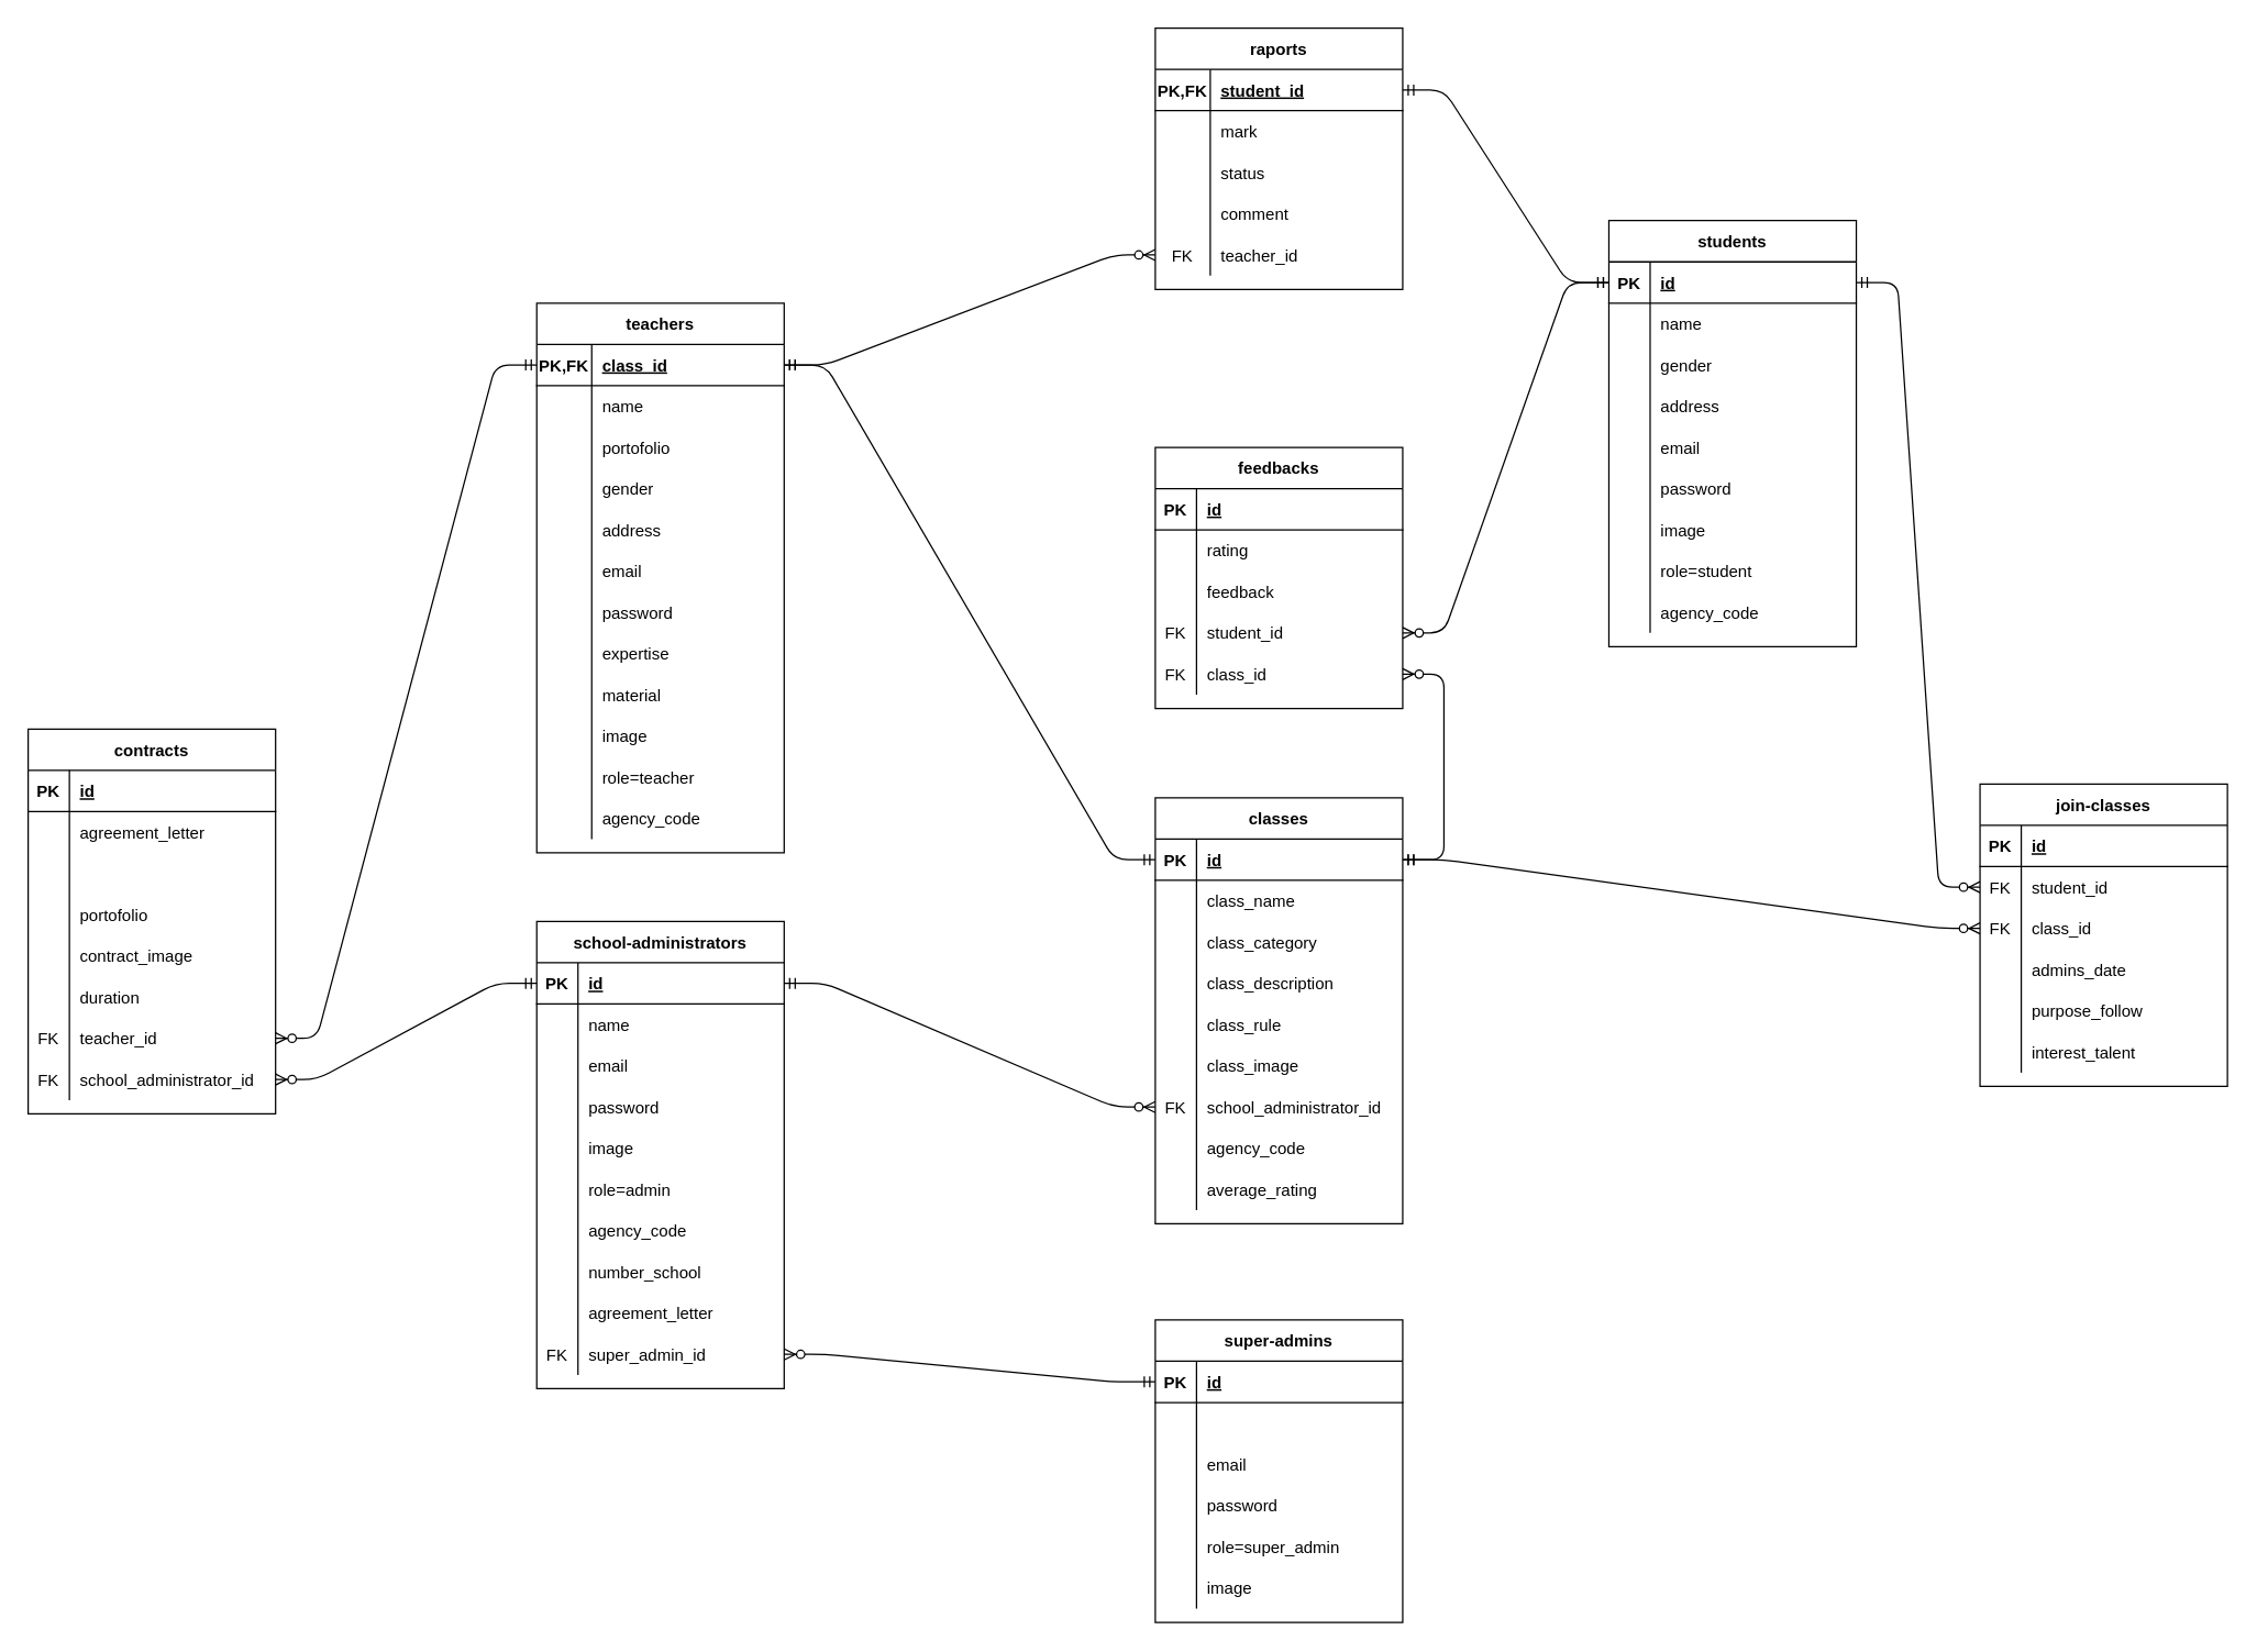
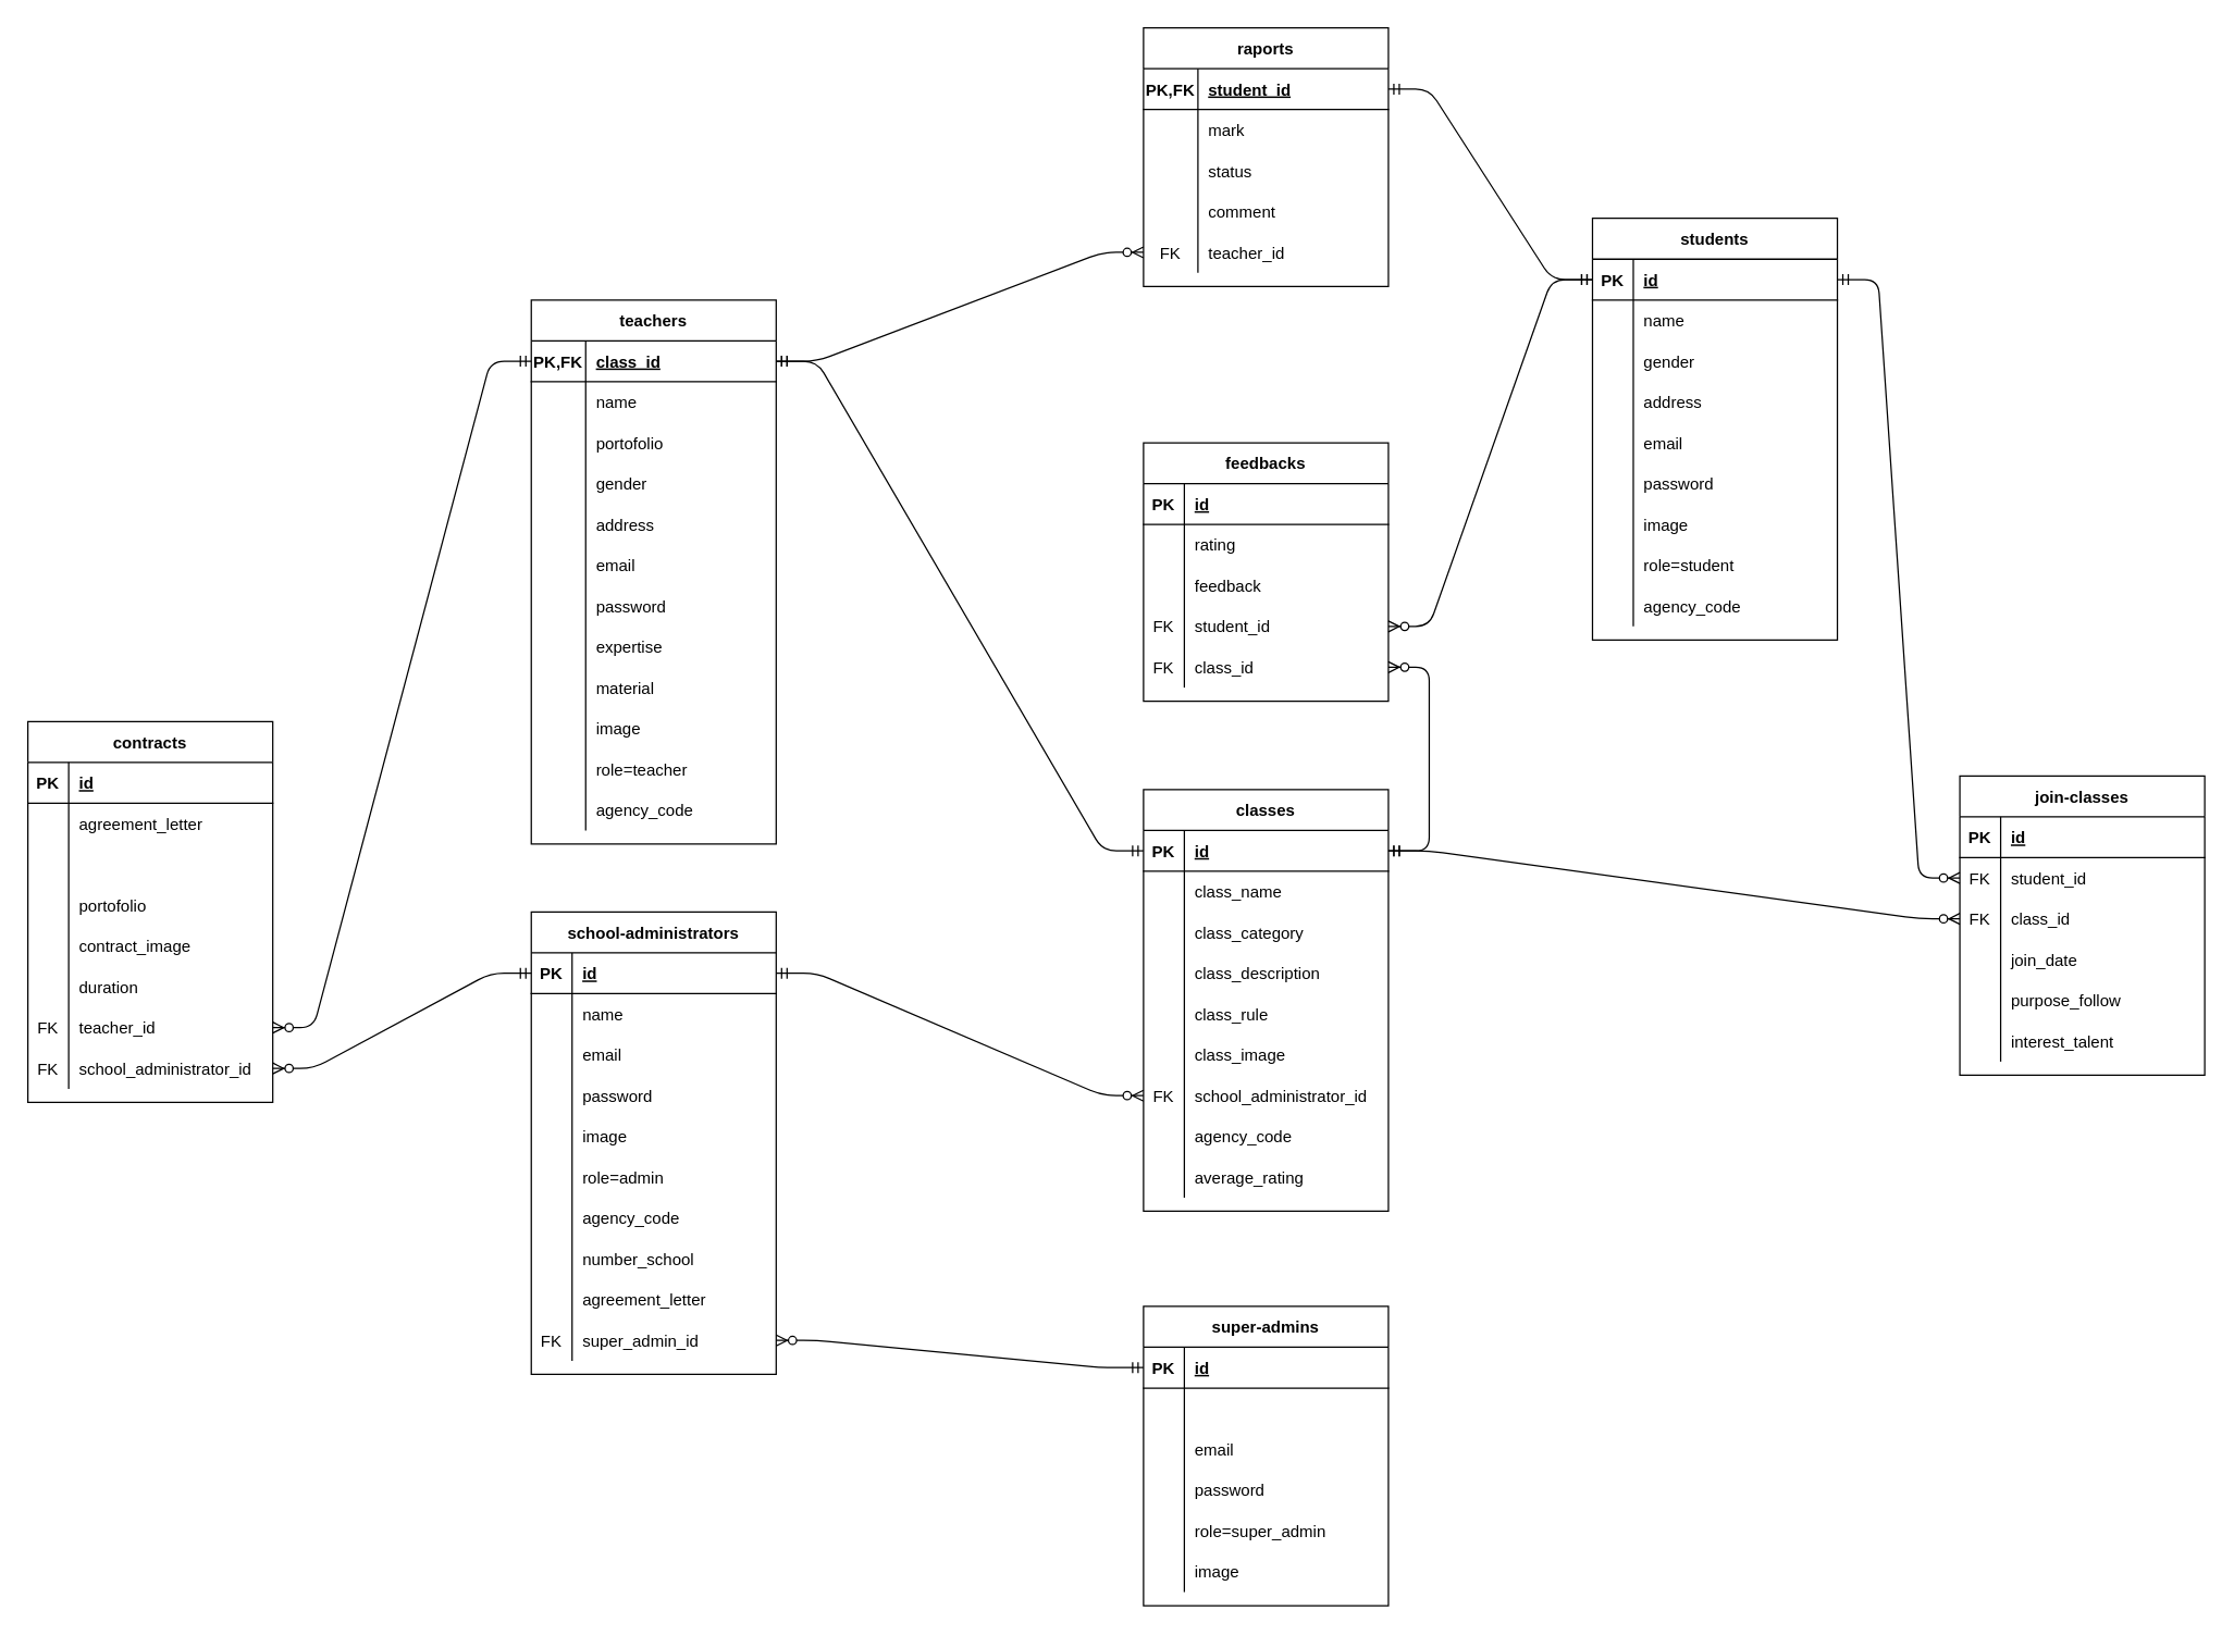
- <mxCell id="102" value="admins_date" style="shape=partialRectangle;connectable=0;fillColor=none;top=0;left=0;bottom=0;right=0;align=left;spacingLeft=6;overflow=hidden;" parent="100" vertex="1"><mxGeometry x="30" width="150" height="30" as="geometry" /></mxCell>
+ <mxCell id="102" value="join_date" style="shape=partialRectangle;connectable=0;fillColor=none;top=0;left=0;bottom=0;right=0;align=left;spacingLeft=6;overflow=hidden;" parent="100" vertex="1"><mxGeometry x="30" width="150" height="30" as="geometry" /></mxCell>
